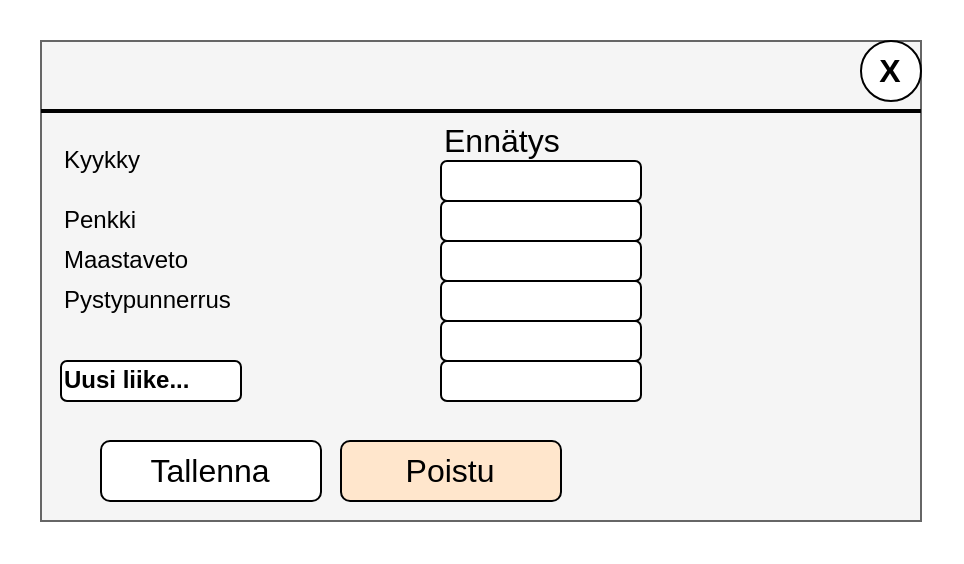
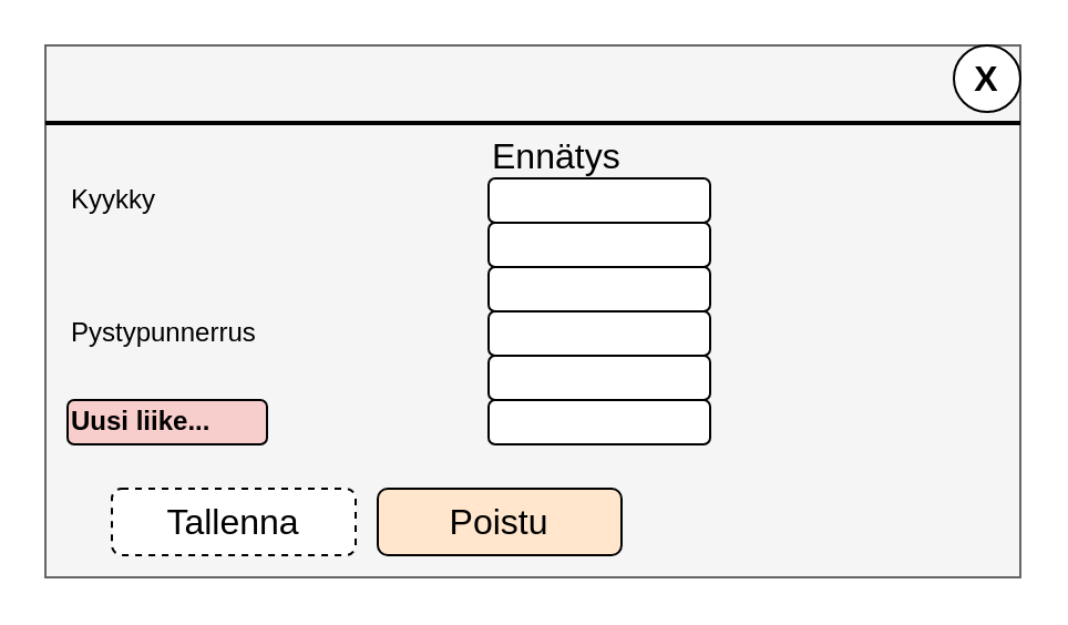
- <mxCell id="5" value="Kyykky" style="text;html=1;strokeColor=none;fillColor=none;align=left;verticalAlign=middle;whiteSpace=wrap;rounded=0;" parent="1" vertex="1"><mxGeometry x="30" y="70" width="50" height="20" as="geometry" /></mxCell>
+ <mxCell id="5" value="Kyykky" style="text;html=1;strokeColor=none;fillColor=none;align=left;verticalAlign=middle;whiteSpace=wrap;rounded=0;" parent="1" vertex="1"><mxGeometry x="30" y="80" width="50" height="20" as="geometry" /></mxCell>
- <mxCell id="6" value="Penkki" style="text;html=1;strokeColor=none;fillColor=none;align=left;verticalAlign=middle;whiteSpace=wrap;rounded=0;" parent="1" vertex="1"><mxGeometry x="30" y="100" width="50" height="20" as="geometry" /></mxCell>
- <mxCell id="7" value="Maastaveto" style="text;html=1;strokeColor=none;fillColor=none;align=left;verticalAlign=middle;whiteSpace=wrap;rounded=0;" parent="1" vertex="1"><mxGeometry x="30" y="120" width="80" height="20" as="geometry" /></mxCell>
- <mxCell id="17" value="&lt;b&gt;Uusi liike...&lt;/b&gt;" style="rounded=1;whiteSpace=wrap;html=1;align=left;" parent="1" vertex="1"><mxGeometry x="30" y="180" width="90" height="20" as="geometry" /></mxCell>
+ <mxCell id="17" value="&lt;b&gt;Uusi liike...&lt;/b&gt;" style="rounded=1;whiteSpace=wrap;html=1;align=left;fillColor=#f8cecc;" parent="1" vertex="1"><mxGeometry x="30" y="180" width="90" height="20" as="geometry" /></mxCell>
- <mxCell id="15" value="&lt;font style=&quot;font-size: 16px&quot;&gt;Tallenna&lt;/font&gt;" style="rounded=1;whiteSpace=wrap;html=1;align=center;" parent="1" vertex="1"><mxGeometry x="50" y="220" width="110" height="30" as="geometry" /></mxCell>
+ <mxCell id="15" value="&lt;font style=&quot;font-size: 16px&quot;&gt;Tallenna&lt;/font&gt;" style="rounded=1;whiteSpace=wrap;html=1;align=center;dashed=1;" parent="1" vertex="1"><mxGeometry x="50" y="220" width="110" height="30" as="geometry" /></mxCell>
